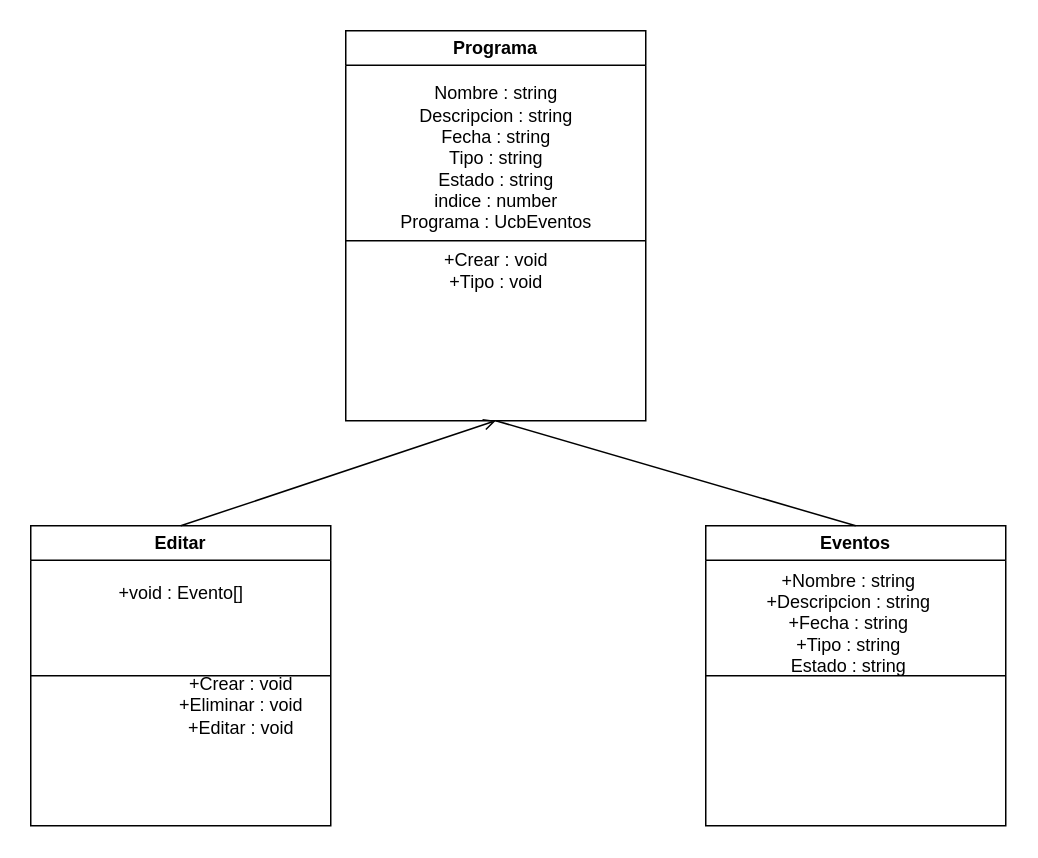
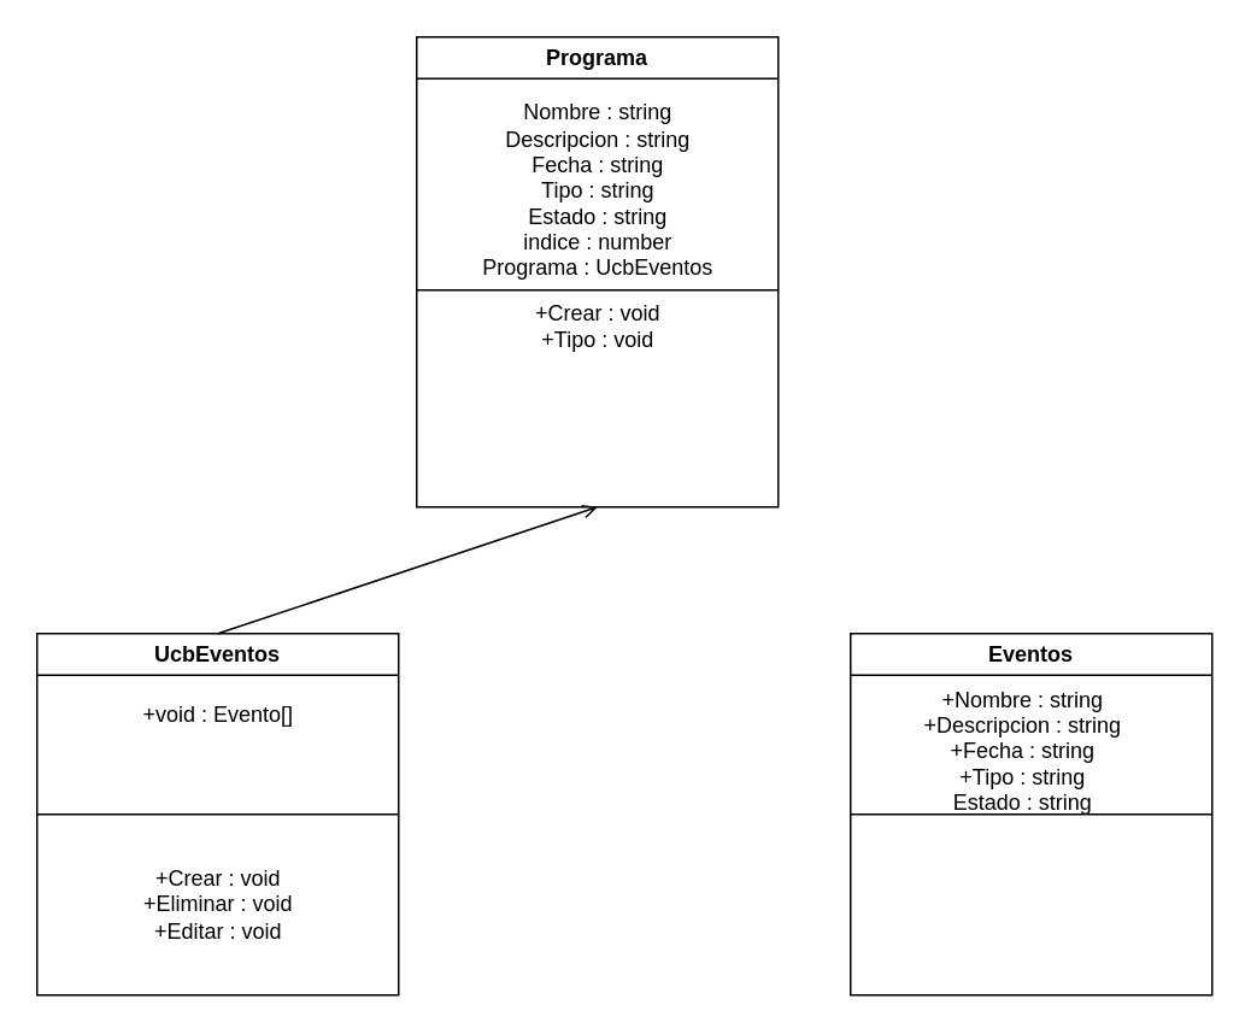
- <mxCell id="14" value="" style="endArrow=none;html=1;rounded=0;entryX=0.5;entryY=1;entryDx=0;entryDy=0;exitX=0.5;exitY=0;exitDx=0;exitDy=0;" edge="1" parent="1" source="2" target="7"><mxGeometry width="50" height="50" relative="1" as="geometry"><mxPoint x="290" y="400" as="sourcePoint" /><mxPoint x="340" y="350" as="targetPoint" /></mxGeometry></mxCell>
- <mxCell id="4" value="Editar" style="swimlane;whiteSpace=wrap;html=1;" vertex="1" parent="1"><mxGeometry x="20" y="350" width="200" height="200" as="geometry" /></mxCell>
+ <mxCell id="4" value="UcbEventos" style="swimlane;whiteSpace=wrap;html=1;" vertex="1" parent="1"><mxGeometry x="20" y="350" width="200" height="200" as="geometry" /></mxCell>
- <mxCell id="6" value="+Crear : void&lt;br&gt;+Eliminar : void&lt;br&gt;+Editar : void" style="text;html=1;align=center;verticalAlign=middle;resizable=0;points=[];autosize=1;strokeColor=none;fillColor=none;" vertex="1" parent="4"><mxGeometry x="85" y="90" width="110" height="60" as="geometry" /></mxCell>
+ <mxCell id="6" value="+Crear : void&lt;br&gt;+Eliminar : void&lt;br&gt;+Editar : void" style="text;html=1;align=center;verticalAlign=middle;resizable=0;points=[];autosize=1;strokeColor=none;fillColor=none;" vertex="1" parent="4"><mxGeometry x="45" y="120" width="110" height="60" as="geometry" /></mxCell>
